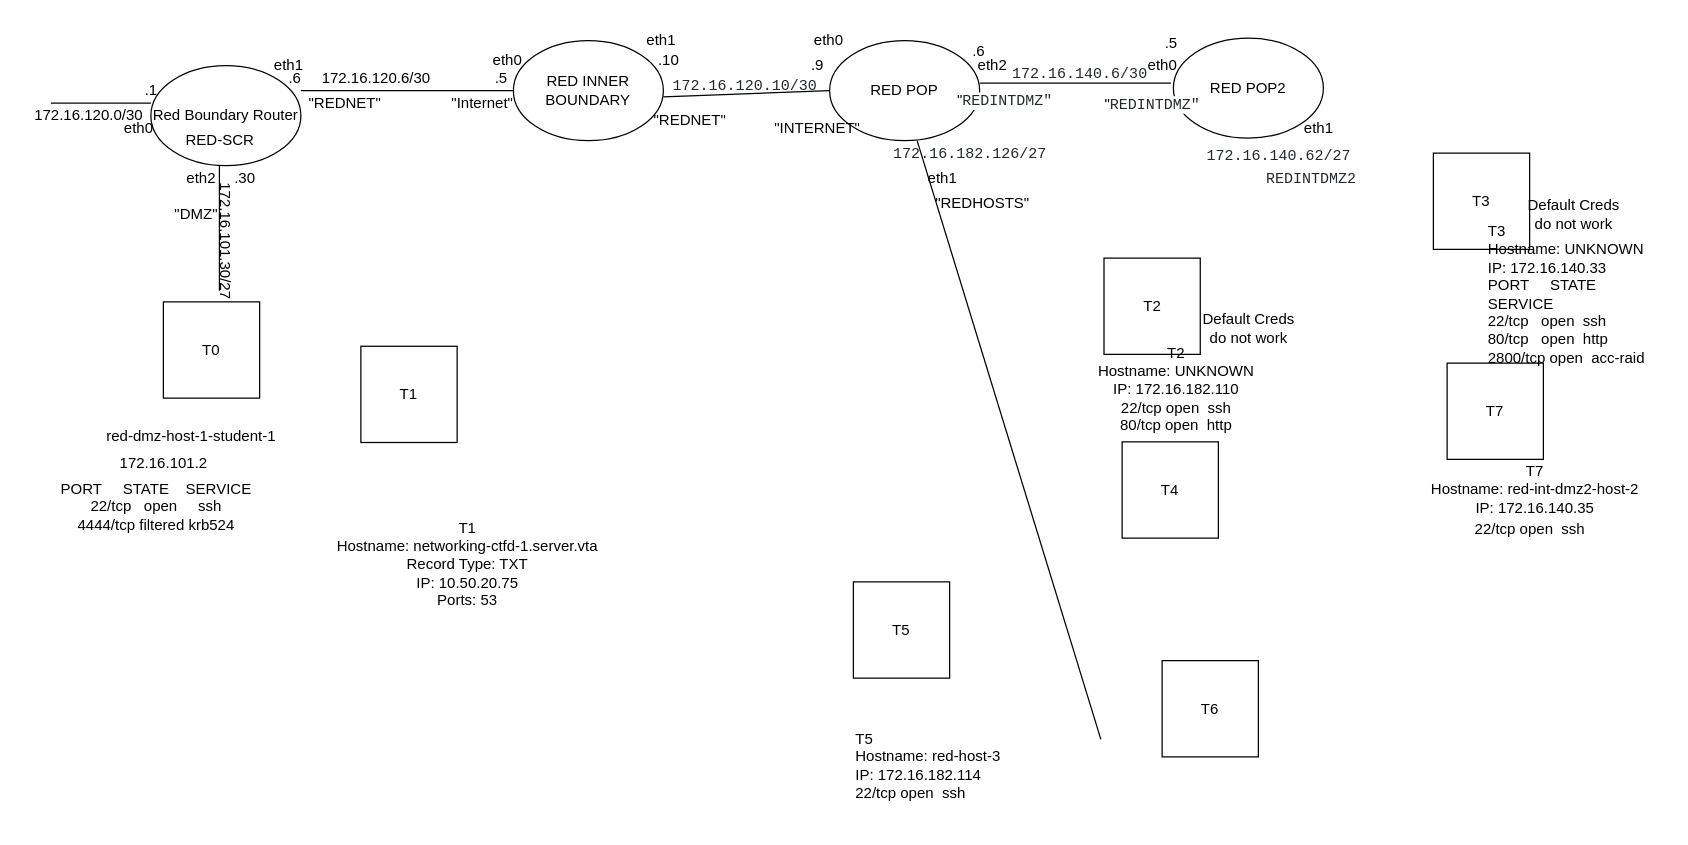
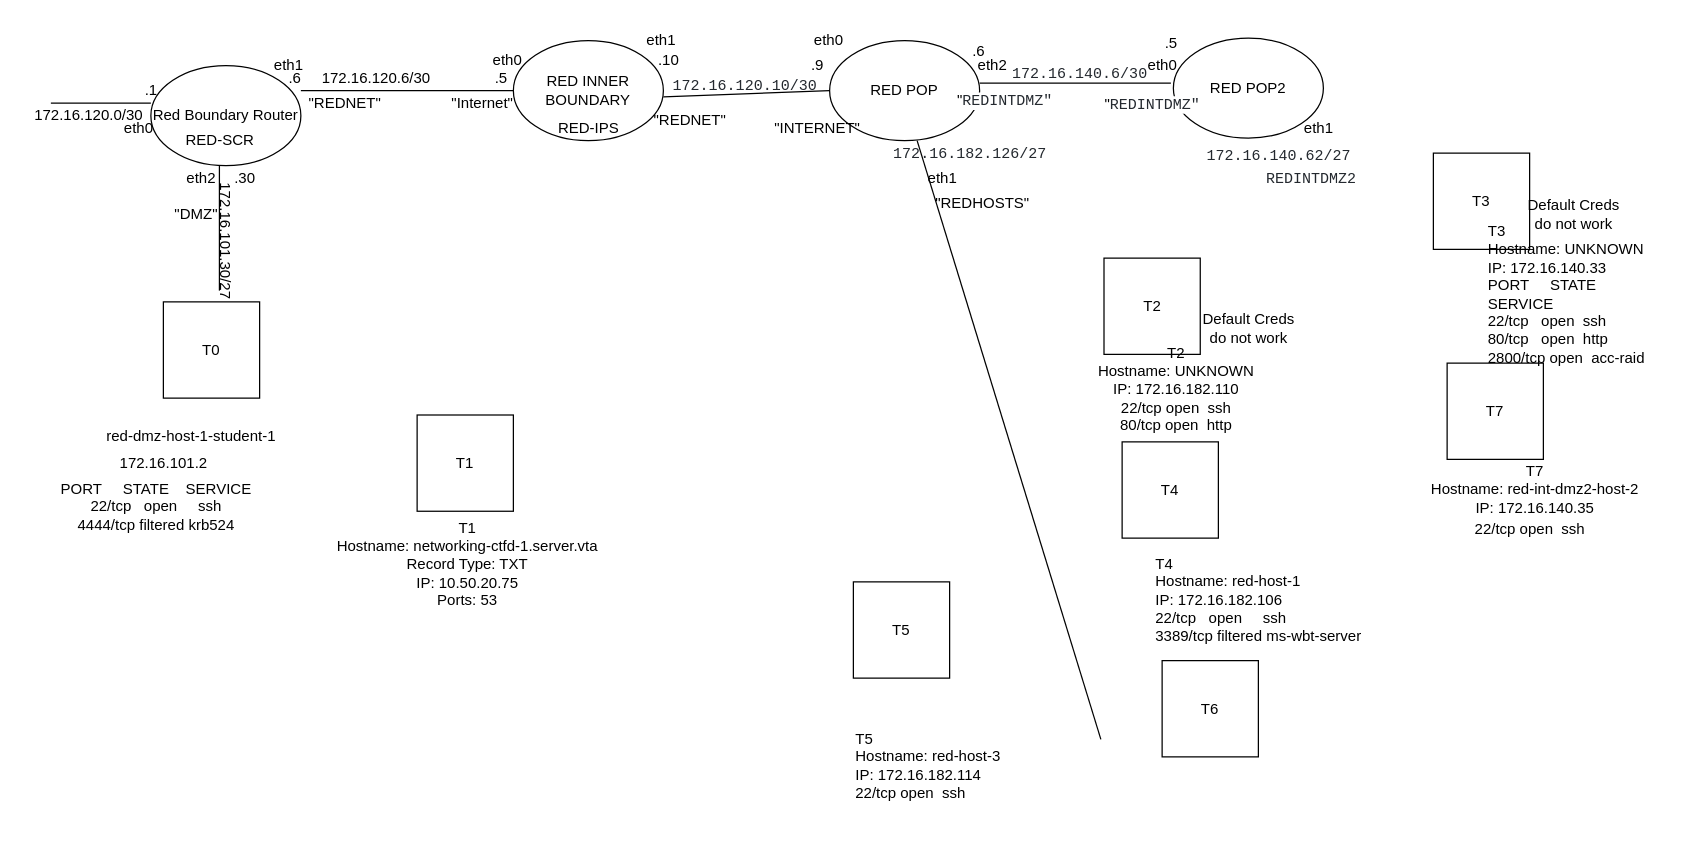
+ <mxCell id="17" value="RED-IPS" style="text;html=1;align=center;verticalAlign=middle;resizable=0;points=[];autosize=1;strokeColor=none;fillColor=none;" vertex="1" parent="1"><mxGeometry x="440" y="92" width="60" height="20" as="geometry" /></mxCell>
- <mxCell id="58" value="T1" style="whiteSpace=wrap;html=1;aspect=fixed;" vertex="1" parent="1"><mxGeometry x="288" y="276.5" width="77" height="77" as="geometry" /></mxCell>
+ <mxCell id="58" value="T1" style="whiteSpace=wrap;html=1;aspect=fixed;" vertex="1" parent="1"><mxGeometry x="333" y="331.5" width="77" height="77" as="geometry" /></mxCell>
+ <mxCell id="55" value="T4&#10;Hostname: red-host-1&#10;IP: 172.16.182.106&#10;22/tcp   open     ssh&#10;3389/tcp filtered ms-wbt-server" style="text;whiteSpace=wrap;html=1;" vertex="1" parent="1"><mxGeometry x="922" y="437" width="182" height="91" as="geometry" /></mxCell>
